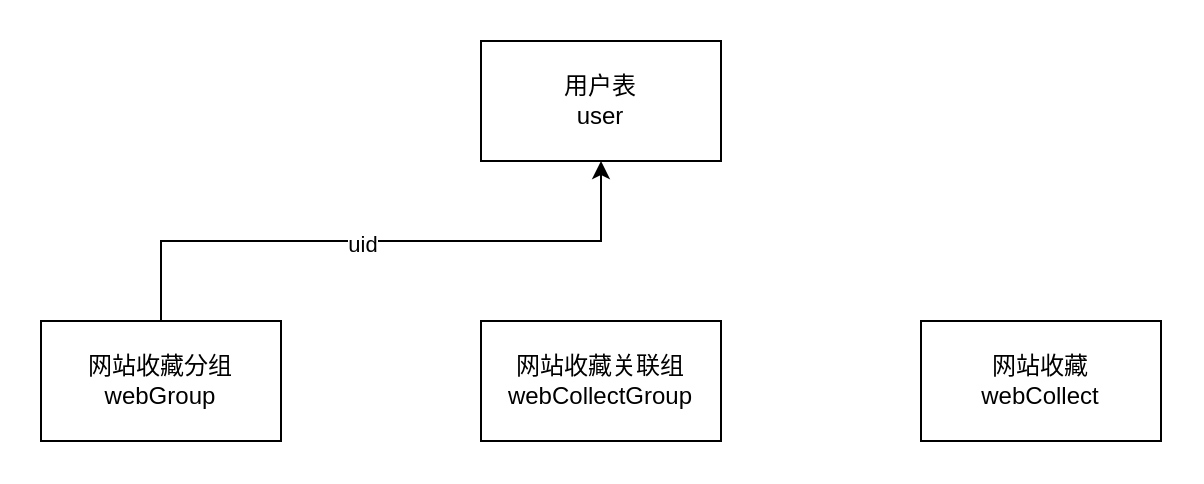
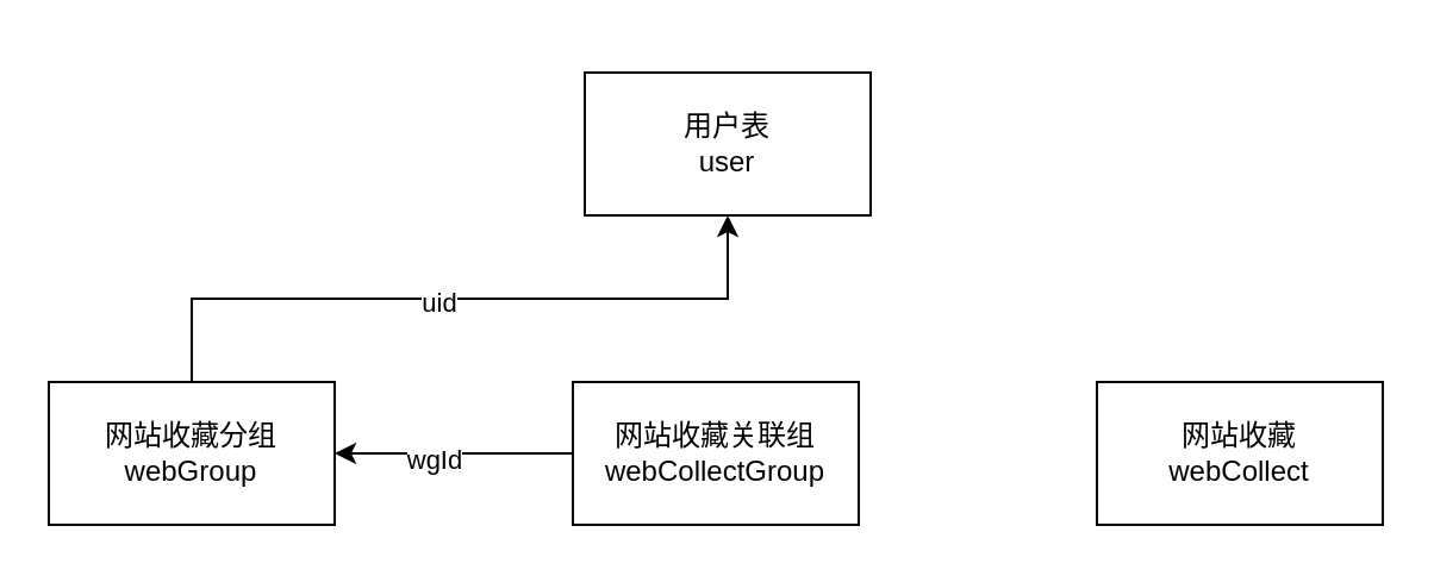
- <mxCell id="2" value="用户表&lt;br&gt;user" style="rounded=0;whiteSpace=wrap;html=1;" vertex="1" parent="1"><mxGeometry x="240" y="20" width="120" height="60" as="geometry" /></mxCell>
+ <mxCell id="2" value="用户表&lt;br&gt;user" style="rounded=0;whiteSpace=wrap;html=1;" vertex="1" parent="1"><mxGeometry x="245" y="30" width="120" height="60" as="geometry" /></mxCell>
+ <mxCell id="7" style="edgeStyle=orthogonalEdgeStyle;rounded=0;orthogonalLoop=1;jettySize=auto;html=1;exitX=0;exitY=0.5;exitDx=0;exitDy=0;" edge="1" parent="1" source="9" target="5"><mxGeometry relative="1" as="geometry" /></mxCell>
+ <mxCell id="8" value="wgId" style="edgeLabel;html=1;align=center;verticalAlign=middle;resizable=0;points=[];" vertex="1" connectable="0" parent="7"><mxGeometry x="0.176" y="2" relative="1" as="geometry"><mxPoint as="offset" /></mxGeometry></mxCell>
